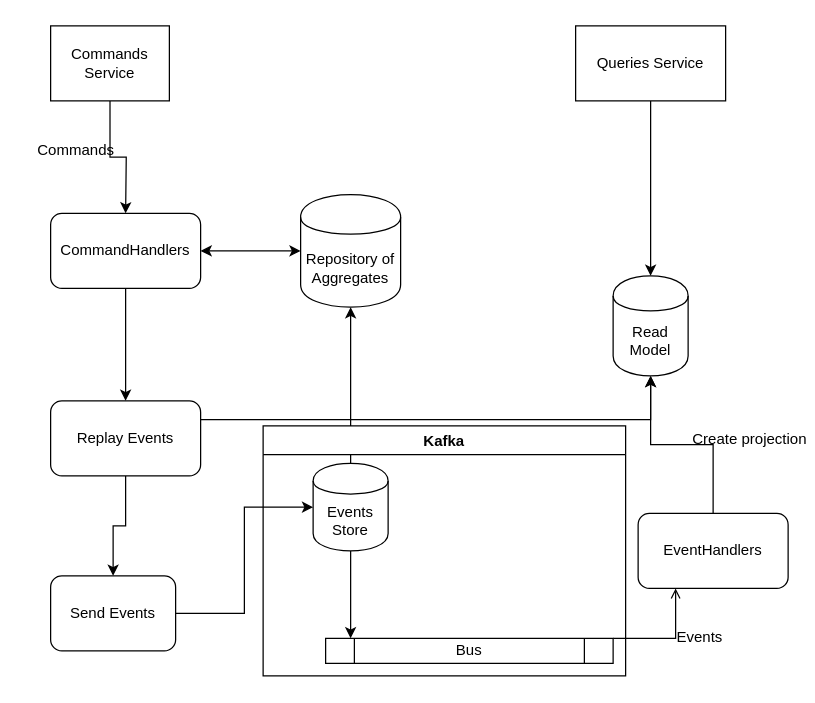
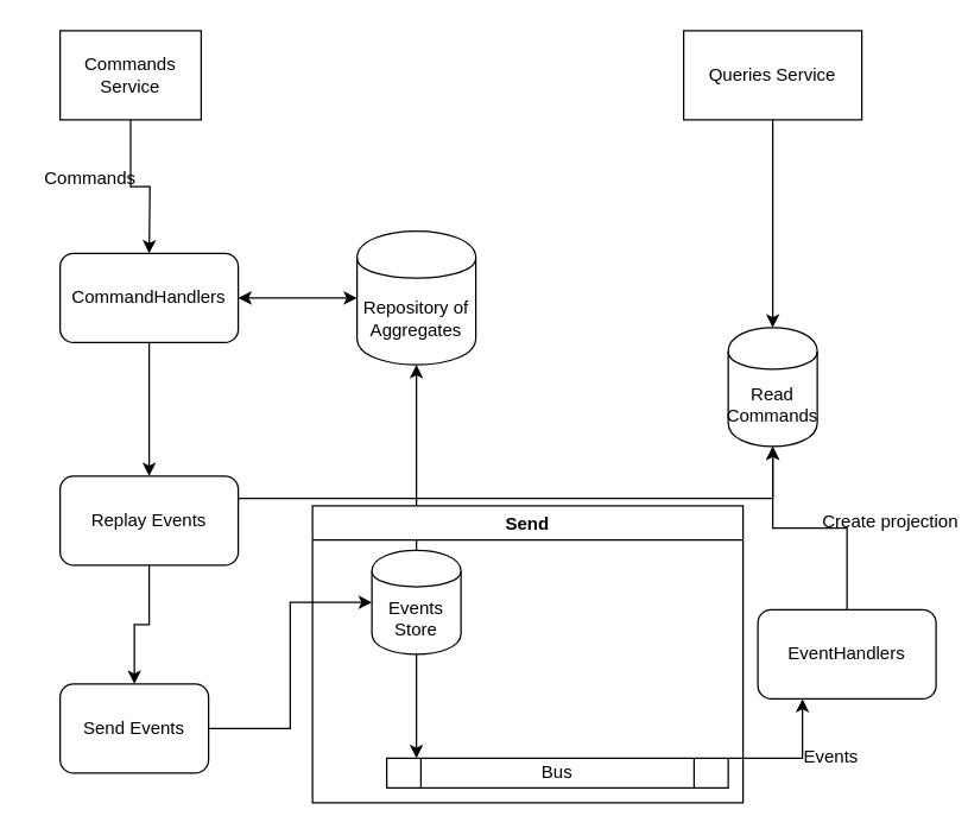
- <mxCell id="22" value="Read Model" style="shape=cylinder;whiteSpace=wrap;html=1;boundedLbl=1;backgroundOutline=1;" vertex="1" parent="1"><mxGeometry x="490" y="220" width="60" height="80" as="geometry" /></mxCell>
+ <mxCell id="22" value="Read Commands" style="shape=cylinder;whiteSpace=wrap;html=1;boundedLbl=1;backgroundOutline=1;" vertex="1" parent="1"><mxGeometry x="490" y="220" width="60" height="80" as="geometry" /></mxCell>
- <mxCell id="26" value="Kafka" style="swimlane;" vertex="1" parent="1"><mxGeometry x="210" y="340" width="290" height="200" as="geometry" /></mxCell>
+ <mxCell id="26" value="Send" style="swimlane;" vertex="1" parent="1"><mxGeometry x="210" y="340" width="290" height="200" as="geometry" /></mxCell>
- <mxCell id="19" style="edgeStyle=orthogonalEdgeStyle;rounded=0;orthogonalLoop=1;jettySize=auto;html=1;exitX=1;exitY=0;exitDx=0;exitDy=0;entryX=0.25;entryY=1;entryDx=0;entryDy=0;endArrow=open;" edge="1" parent="1" source="21" target="25"><mxGeometry relative="1" as="geometry"><Array as="points"><mxPoint x="540" y="510" /></Array></mxGeometry></mxCell>
+ <mxCell id="19" style="edgeStyle=orthogonalEdgeStyle;rounded=0;orthogonalLoop=1;jettySize=auto;html=1;exitX=1;exitY=0;exitDx=0;exitDy=0;entryX=0.25;entryY=1;entryDx=0;entryDy=0;" edge="1" parent="1" source="21" target="25"><mxGeometry relative="1" as="geometry"><Array as="points"><mxPoint x="540" y="510" /></Array></mxGeometry></mxCell>
